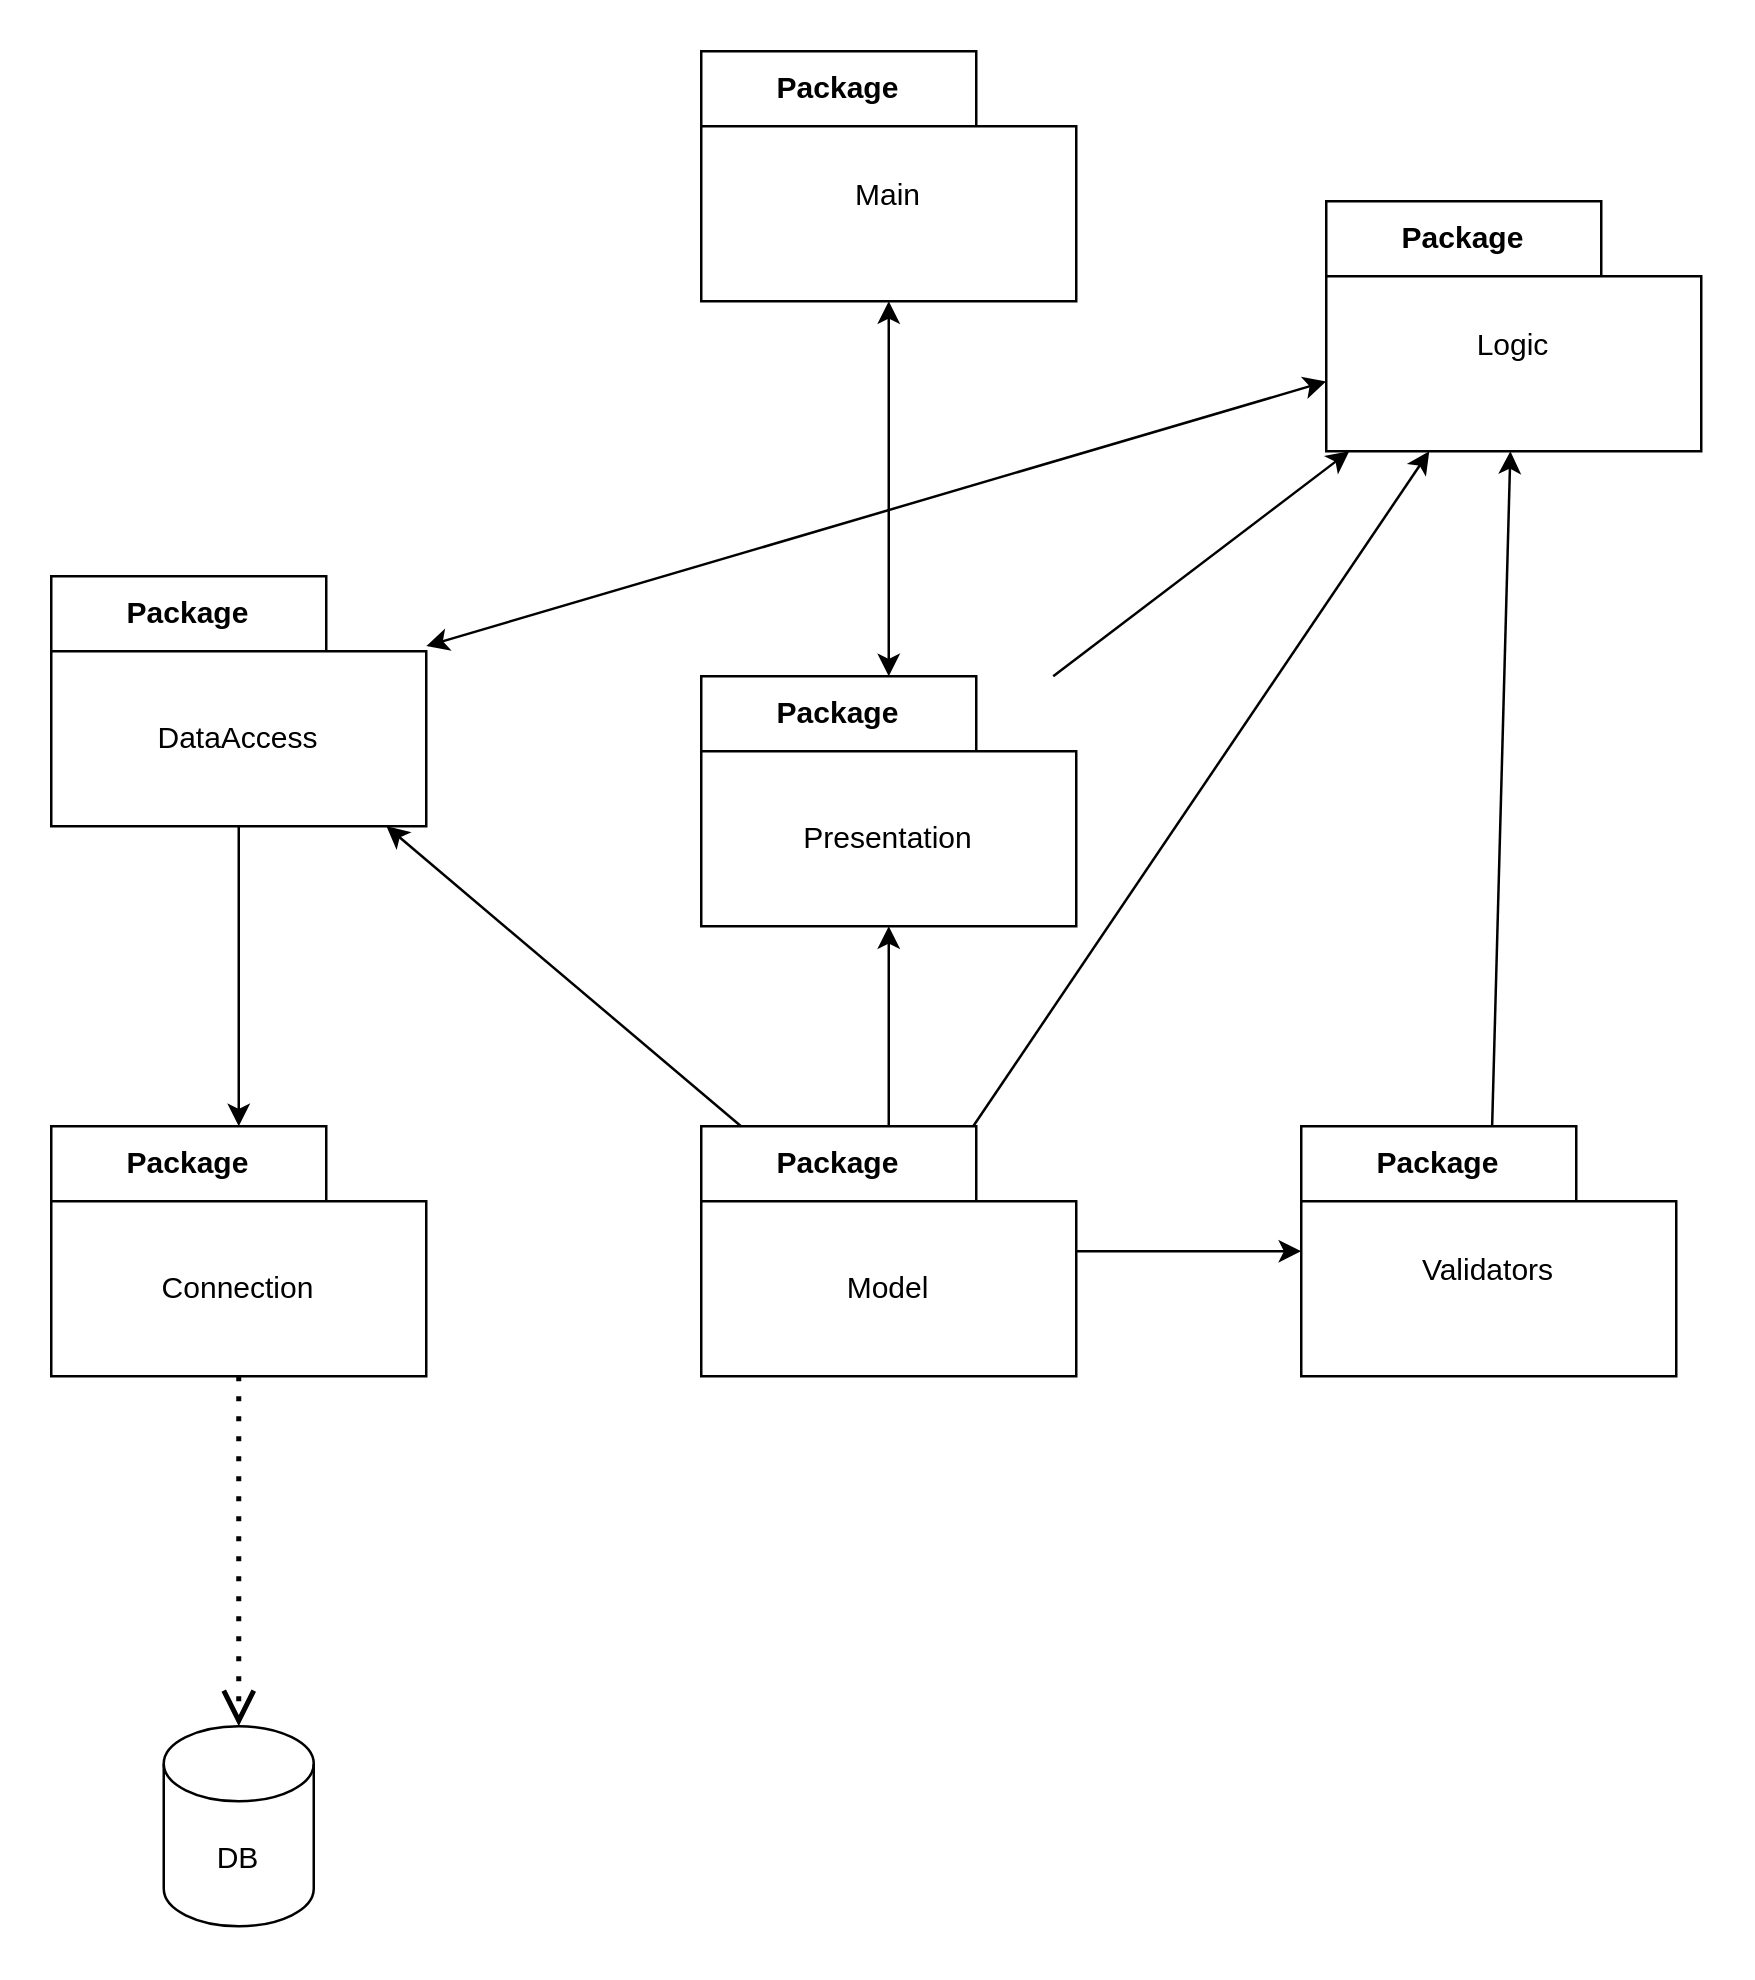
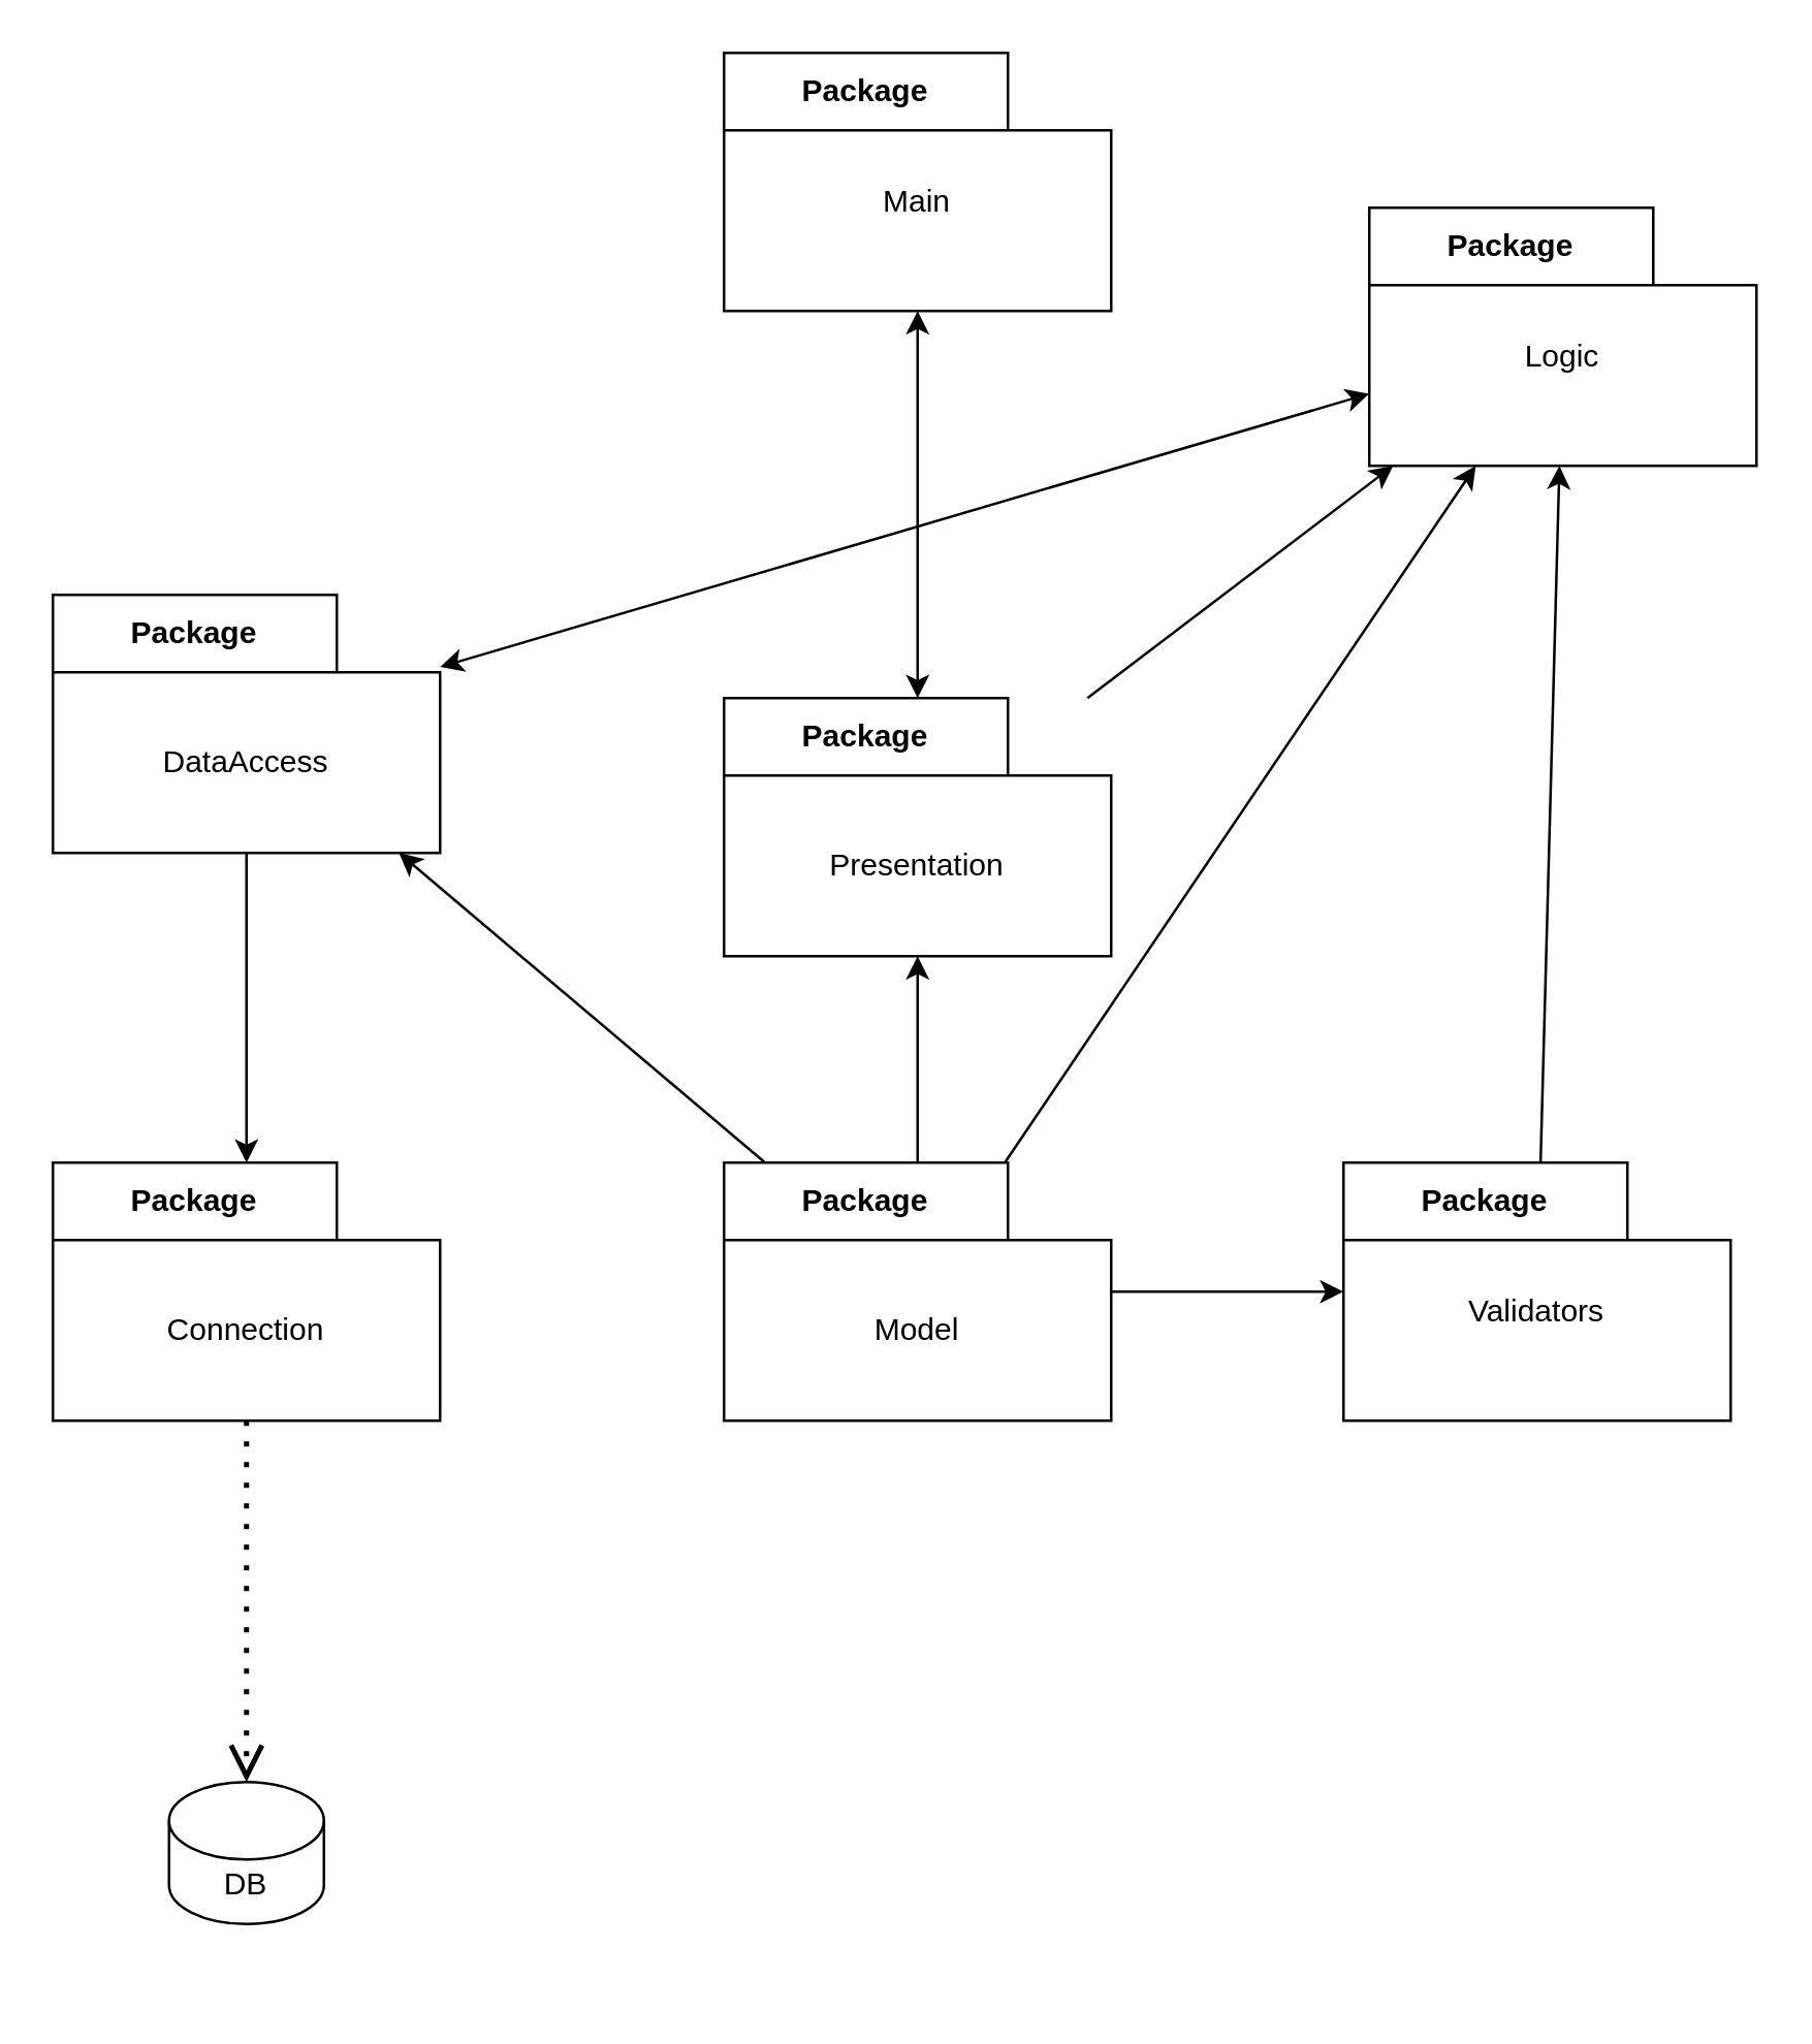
- <mxCell id="6" value="DB" style="shape=cylinder3;whiteSpace=wrap;html=1;boundedLbl=1;backgroundOutline=1;size=15;" parent="1" vertex="1"><mxGeometry x="65" y="690" width="60" height="80" as="geometry" /></mxCell>
+ <mxCell id="6" value="DB" style="shape=cylinder3;whiteSpace=wrap;html=1;boundedLbl=1;backgroundOutline=1;size=15;" parent="1" vertex="1"><mxGeometry x="65" y="690" width="60" height="55" as="geometry" /></mxCell>
